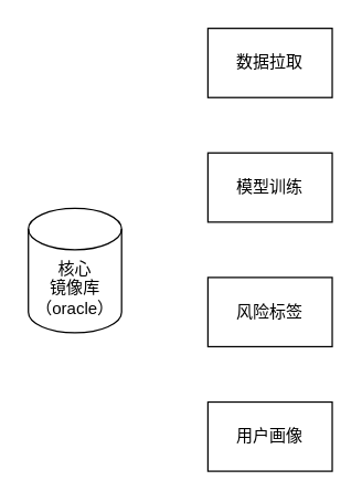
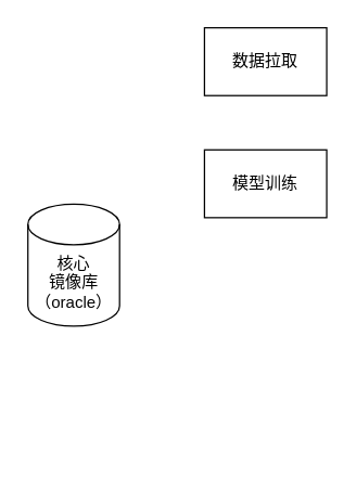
- <mxCell id="5" value="风险标签" style="rounded=0;whiteSpace=wrap;html=1;" vertex="1" parent="1"><mxGeometry x="150" y="200" width="90" height="50" as="geometry" /></mxCell>
- <mxCell id="6" value="用户画像" style="rounded=0;whiteSpace=wrap;html=1;" vertex="1" parent="1"><mxGeometry x="150" y="290" width="90" height="50" as="geometry" /></mxCell>
